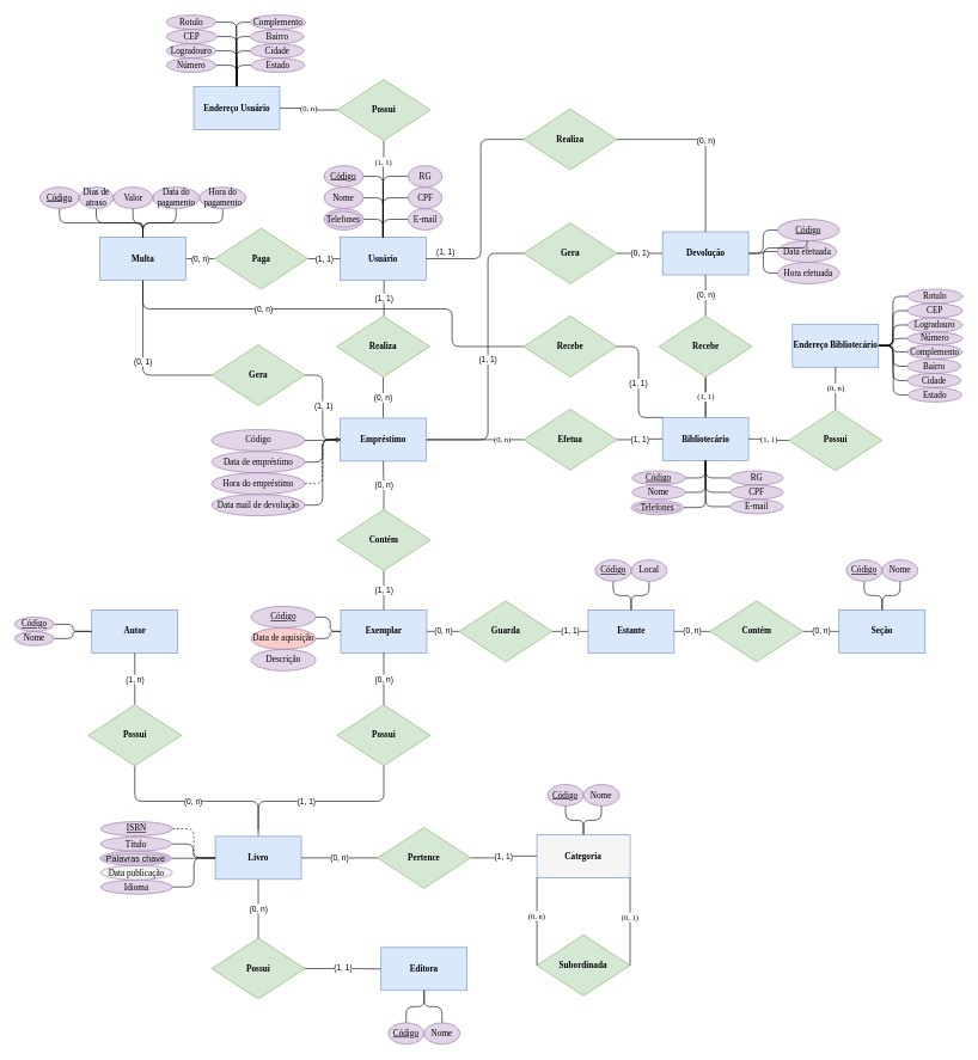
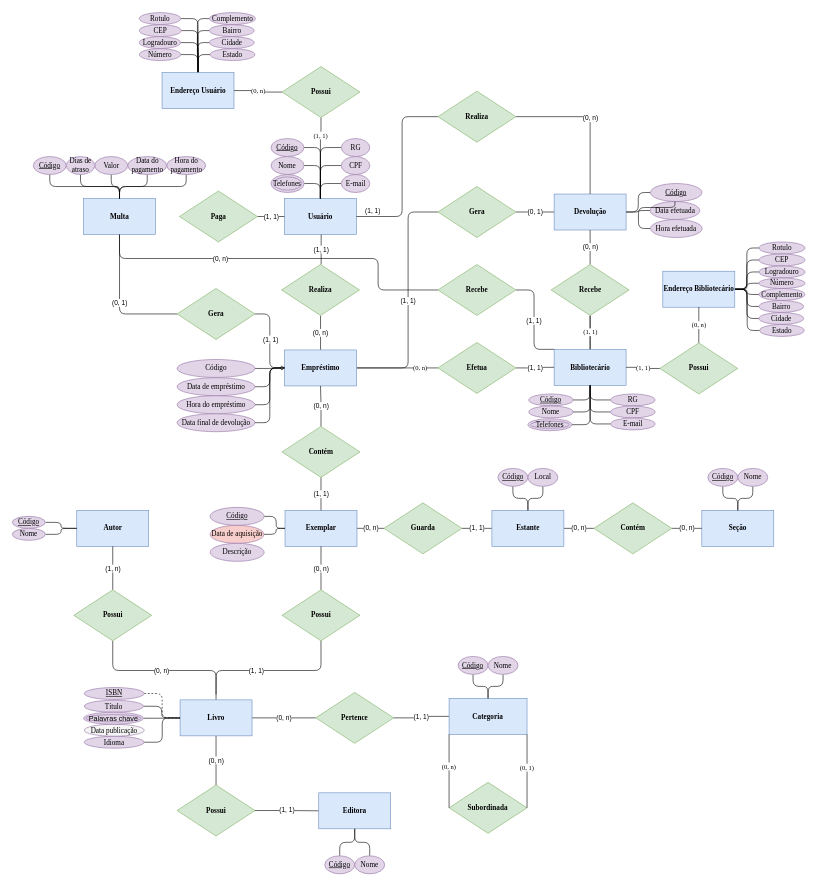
- <mxCell id="47" value="(0, n)" style="edgeStyle=orthogonalEdgeStyle;rounded=1;sketch=0;orthogonalLoop=1;jettySize=auto;html=1;exitX=0;exitY=0.5;exitDx=0;exitDy=0;endArrow=none;endFill=0;labelBorderColor=none;" parent="1" source="48" target="49" edge="1"><mxGeometry relative="1" as="geometry" /></mxCell>
- <mxCell id="170" style="edgeStyle=orthogonalEdgeStyle;rounded=1;orthogonalLoop=1;jettySize=auto;html=1;exitX=1;exitY=0.5;exitDx=0;exitDy=0;entryX=0;entryY=0.5;entryDx=0;entryDy=0;fontFamily=Tahoma;endArrow=none;endFill=0;dashed=1;" parent="1" source="171" target="90" edge="1"><mxGeometry relative="1" as="geometry" /></mxCell>
+ <mxCell id="170" style="edgeStyle=orthogonalEdgeStyle;rounded=1;orthogonalLoop=1;jettySize=auto;html=1;exitX=1;exitY=0.5;exitDx=0;exitDy=0;entryX=0;entryY=0.5;entryDx=0;entryDy=0;fontFamily=Tahoma;endArrow=none;endFill=0;" parent="1" source="171" target="90" edge="1"><mxGeometry relative="1" as="geometry" /></mxCell>
- <mxCell id="169" value="Data mail de devolução" style="ellipse;whiteSpace=wrap;html=1;fontFamily=Tahoma;strokeWidth=1;labelBorderColor=none;fillColor=#e1d5e7;strokeColor=#9673a6;" parent="1" vertex="1"><mxGeometry x="294.75" y="688.81" width="130" height="30" as="geometry" /></mxCell>
+ <mxCell id="169" value="Data final de devolução" style="ellipse;whiteSpace=wrap;html=1;fontFamily=Tahoma;strokeWidth=1;labelBorderColor=none;fillColor=#e1d5e7;strokeColor=#9673a6;" parent="1" vertex="1"><mxGeometry x="294.75" y="688.81" width="130" height="30" as="geometry" /></mxCell>
- <mxCell id="17" value="&lt;b&gt;&lt;font face=&quot;Tahoma&quot;&gt;Categoria&lt;/font&gt;&lt;/b&gt;" style="rounded=0;whiteSpace=wrap;html=1;labelBorderColor=none;fillColor=#f5f5f5;strokeColor=#6c8ebf;" parent="1" vertex="1"><mxGeometry x="748.32" y="1163.5" width="130" height="60" as="geometry" /></mxCell>
+ <mxCell id="17" value="&lt;b&gt;&lt;font face=&quot;Tahoma&quot;&gt;Categoria&lt;/font&gt;&lt;/b&gt;" style="rounded=0;whiteSpace=wrap;html=1;labelBorderColor=none;fillColor=#dae8fc;strokeColor=#6c8ebf;" parent="1" vertex="1"><mxGeometry x="748.32" y="1163.5" width="130" height="60" as="geometry" /></mxCell>
